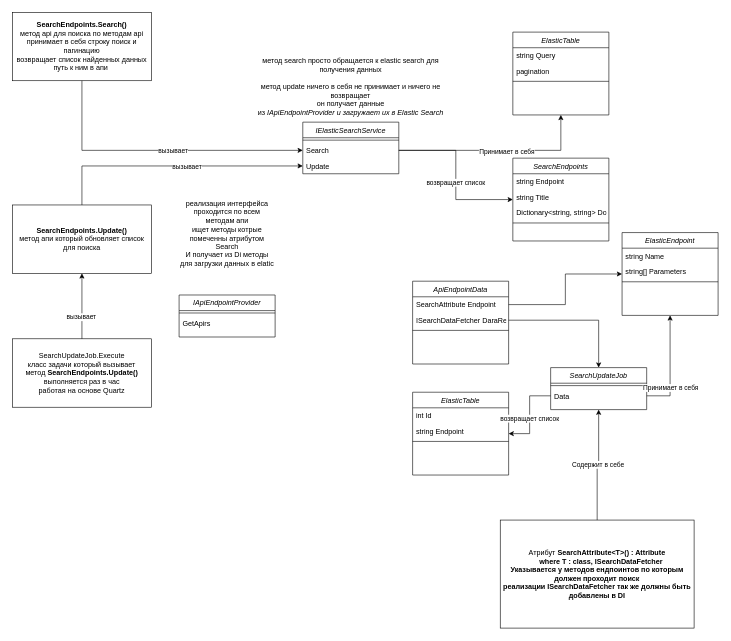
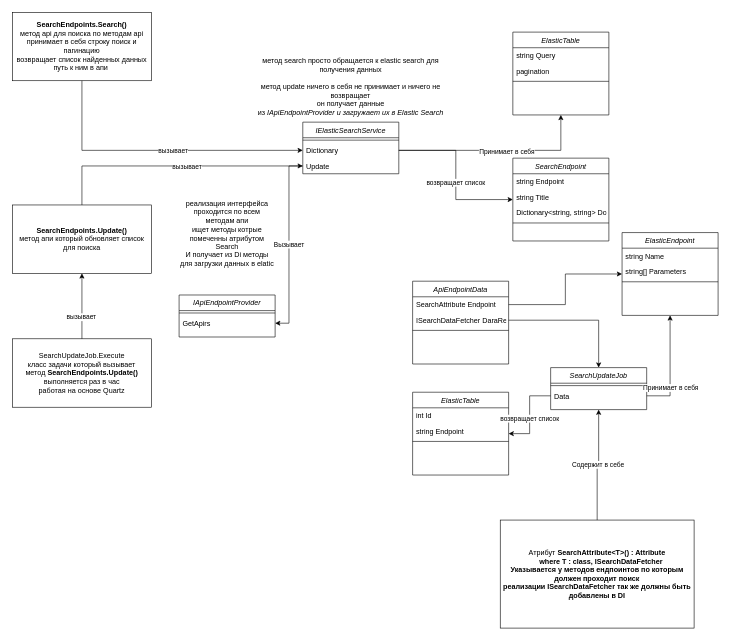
- <mxCell id="30" value="Search" style="text;align=left;verticalAlign=top;spacingLeft=4;spacingRight=4;overflow=hidden;rotatable=0;points=[[0,0.5],[1,0.5]];portConstraint=eastwest;" vertex="1" parent="28"><mxGeometry y="34" width="160" height="26" as="geometry" /></mxCell>
+ <mxCell id="30" value="Dictionary" style="text;align=left;verticalAlign=top;spacingLeft=4;spacingRight=4;overflow=hidden;rotatable=0;points=[[0,0.5],[1,0.5]];portConstraint=eastwest;" vertex="1" parent="28"><mxGeometry y="34" width="160" height="26" as="geometry" /></mxCell>
- <mxCell id="44" value="SearchEndpoints" style="swimlane;fontStyle=2;align=center;verticalAlign=top;childLayout=stackLayout;horizontal=1;startSize=26;horizontalStack=0;resizeParent=1;resizeLast=0;collapsible=1;marginBottom=0;rounded=0;shadow=0;strokeWidth=1;" vertex="1" parent="1"><mxGeometry x="854" y="263" width="160" height="138" as="geometry"><mxRectangle x="230" y="140" width="160" height="26" as="alternateBounds" /></mxGeometry></mxCell>
+ <mxCell id="44" value="SearchEndpoint" style="swimlane;fontStyle=2;align=center;verticalAlign=top;childLayout=stackLayout;horizontal=1;startSize=26;horizontalStack=0;resizeParent=1;resizeLast=0;collapsible=1;marginBottom=0;rounded=0;shadow=0;strokeWidth=1;" vertex="1" parent="1"><mxGeometry x="854" y="263" width="160" height="138" as="geometry"><mxRectangle x="230" y="140" width="160" height="26" as="alternateBounds" /></mxGeometry></mxCell>
+ <mxCell id="51" value="Вызывает" style="endArrow=classic;html=1;rounded=0;edgeStyle=orthogonalEdgeStyle;" edge="1" parent="1" source="31" target="4"><mxGeometry width="50" height="50" relative="1" as="geometry"><mxPoint x="573" y="381" as="sourcePoint" /><mxPoint x="623" y="331" as="targetPoint" /></mxGeometry></mxCell>
